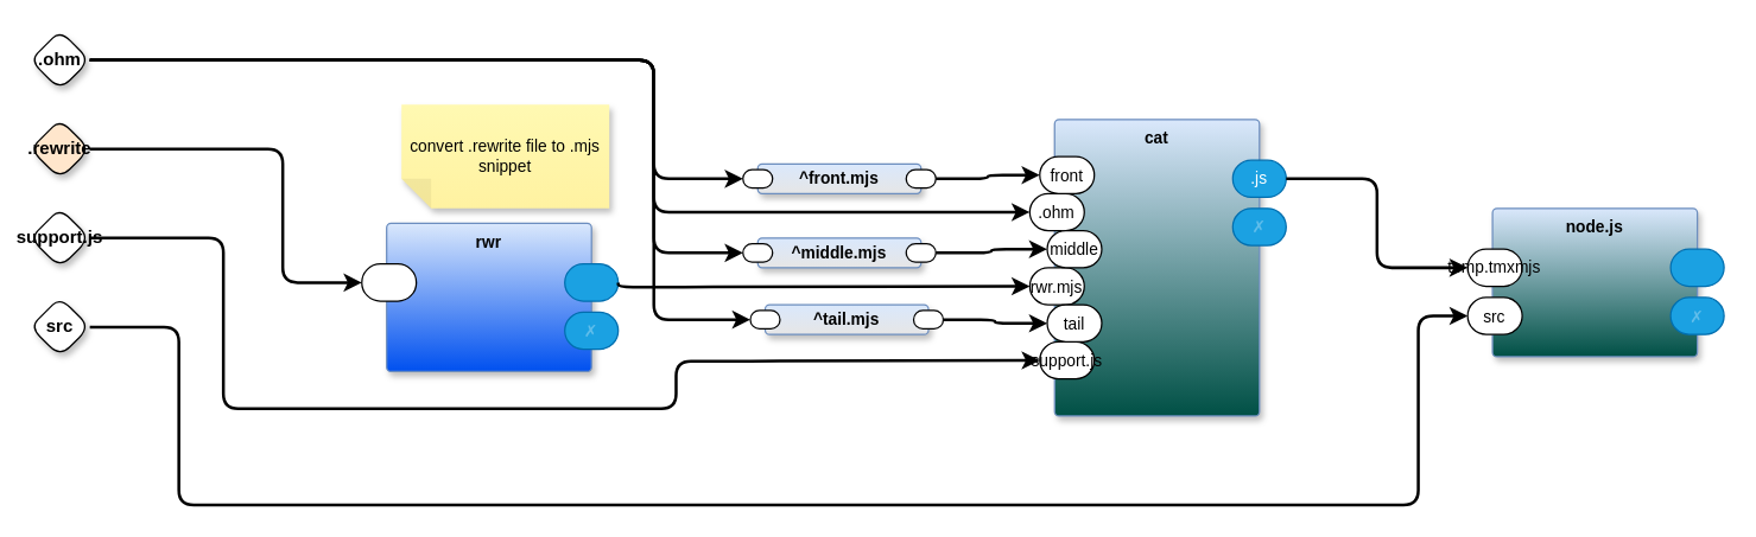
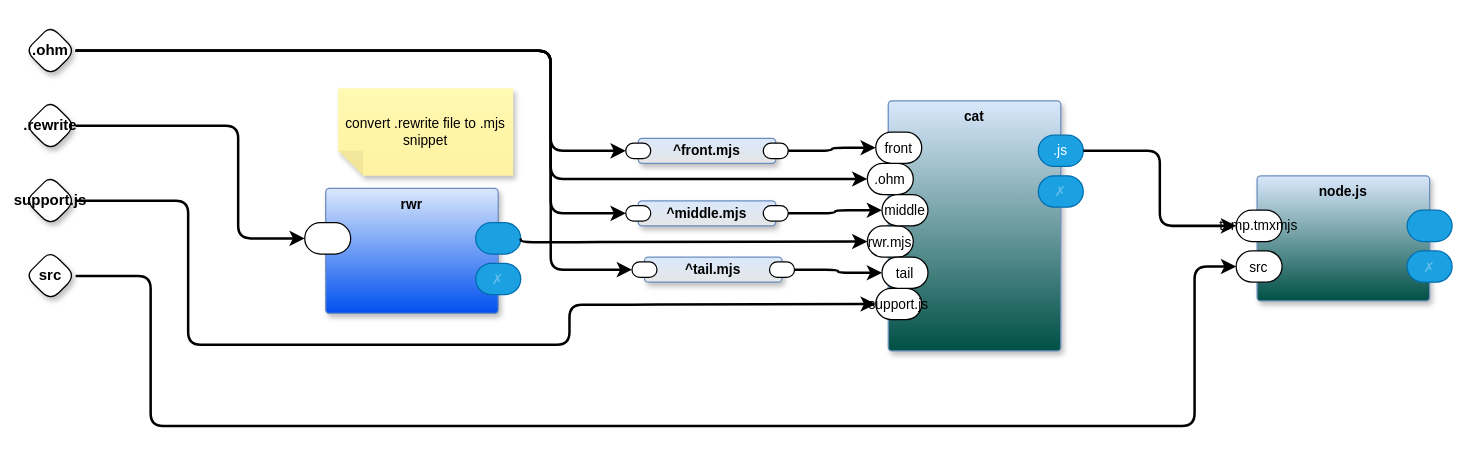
- <mxCell id="7" value=".rewrite" style="rhombus;whiteSpace=wrap;html=1;rounded=1;fontStyle=1;glass=0;sketch=0;fontSize=12;points=[[0,0.5,0,0,0],[0.5,0,0,0,0],[0.5,1,0,0,0],[1,0.5,0,0,0]];shadow=1;fontFamily=Helvetica;fontColor=default;fillColor=#ffe6cc;" vertex="1" parent="1"><mxGeometry x="20" y="80" width="40" height="40" as="geometry" /></mxCell>
+ <mxCell id="7" value=".rewrite" style="rhombus;whiteSpace=wrap;html=1;rounded=1;fontStyle=1;glass=0;sketch=0;fontSize=12;points=[[0,0.5,0,0,0],[0.5,0,0,0,0],[0.5,1,0,0,0],[1,0.5,0,0,0]];shadow=1;fontFamily=Helvetica;fontColor=default;" vertex="1" parent="1"><mxGeometry x="20" y="80" width="40" height="40" as="geometry" /></mxCell>
